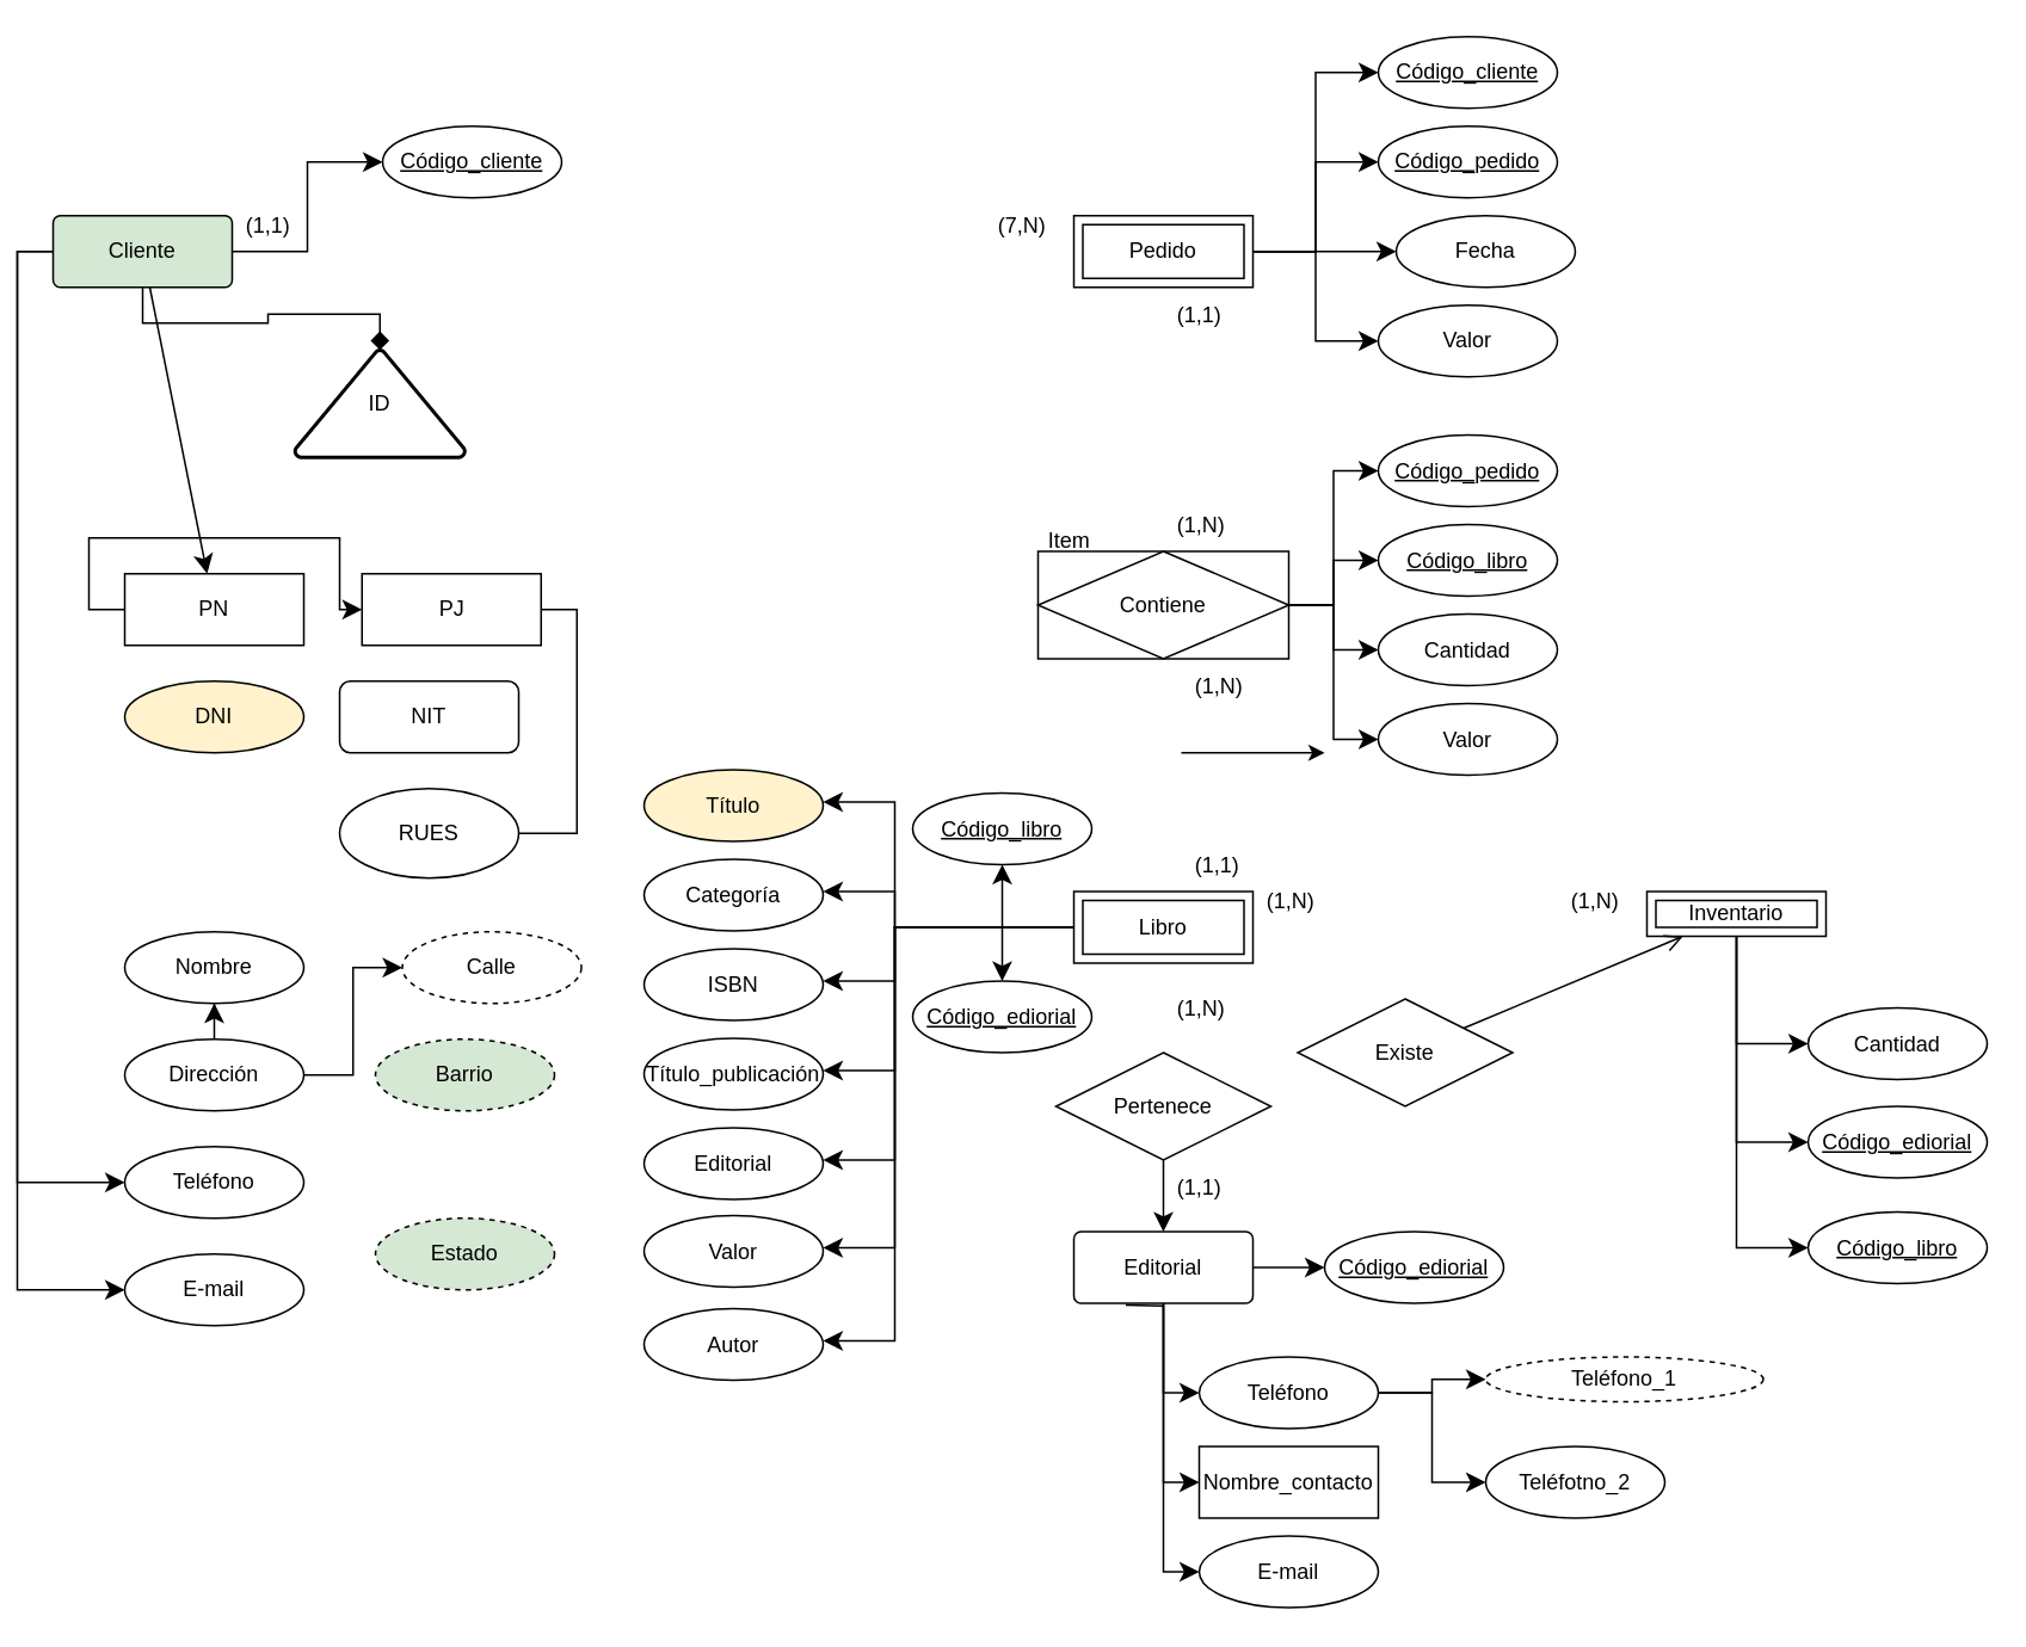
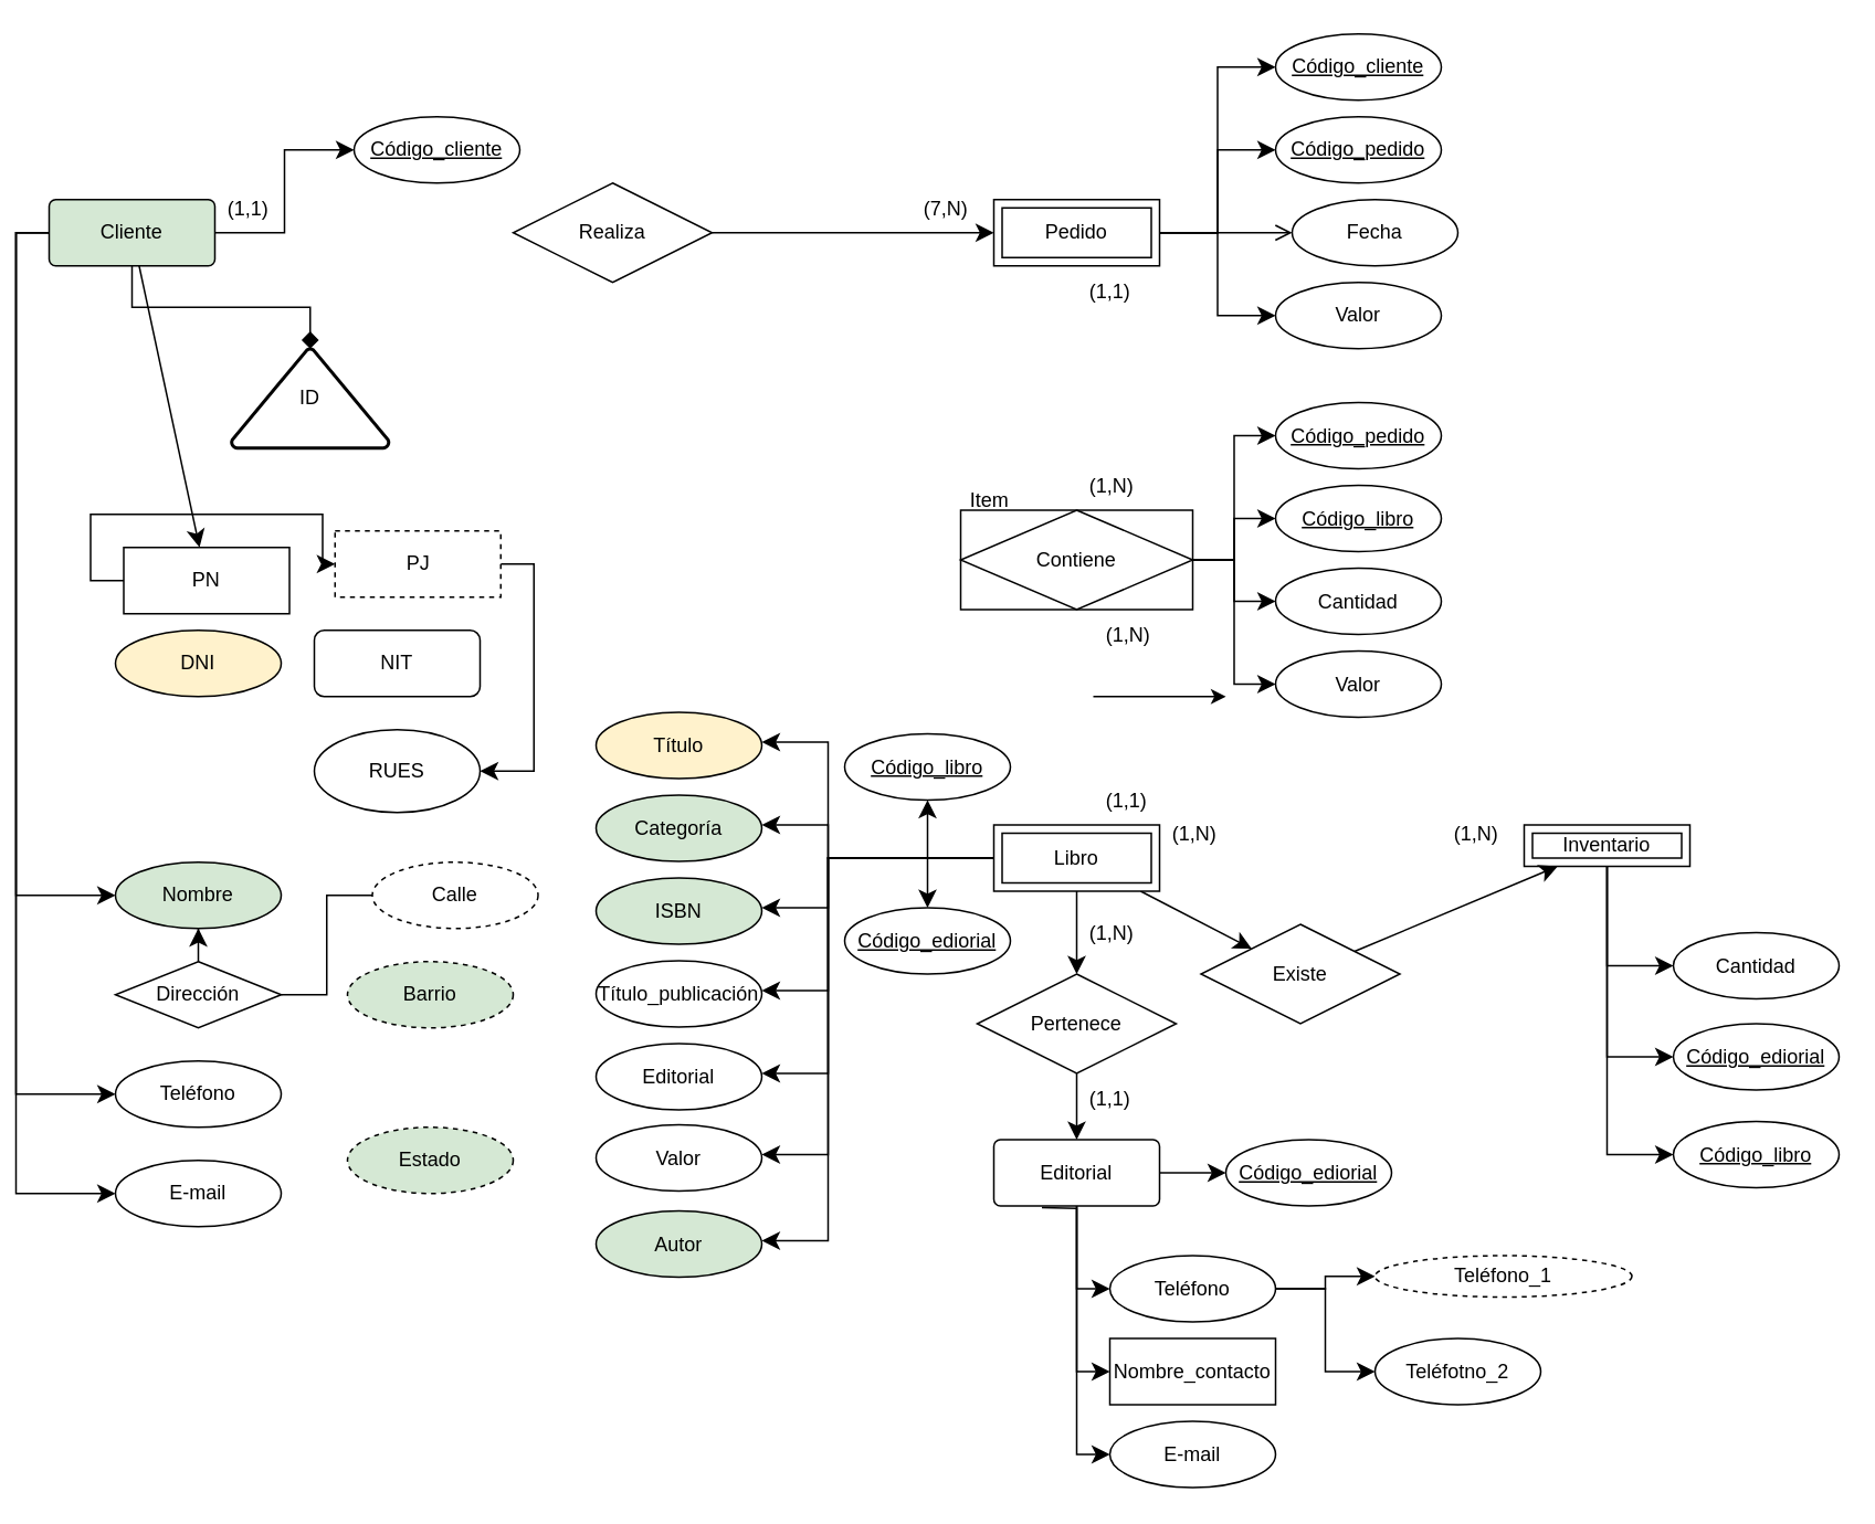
+ <mxCell id="36" value="Realiza" style="shape=rhombus;perimeter=rhombusPerimeter;whiteSpace=wrap;html=1;align=center;" parent="1" vertex="1"><mxGeometry x="300" y="110" width="120" height="60" as="geometry" /></mxCell>
+ <mxCell id="35" style="edgeStyle=none;curved=1;rounded=0;orthogonalLoop=1;jettySize=auto;html=1;entryX=0;entryY=0.5;entryDx=0;entryDy=0;fontSize=12;startSize=8;endSize=8;exitX=1;exitY=0.5;exitDx=0;exitDy=0;" parent="1" source="36" target="21" edge="1"><mxGeometry relative="1" as="geometry"><mxPoint x="450" y="150" as="sourcePoint" /></mxGeometry></mxCell>
- <mxCell id="17" style="edgeStyle=orthogonalEdgeStyle;rounded=0;orthogonalLoop=1;jettySize=auto;html=1;exitX=1;exitY=0.5;exitDx=0;exitDy=0;entryX=0;entryY=0.5;entryDx=0;entryDy=0;fontSize=12;startSize=8;endSize=8;" parent="1" source="21" target="88" edge="1"><mxGeometry relative="1" as="geometry" /></mxCell>
+ <mxCell id="17" style="edgeStyle=orthogonalEdgeStyle;rounded=0;orthogonalLoop=1;jettySize=auto;html=1;exitX=1;exitY=0.5;exitDx=0;exitDy=0;entryX=0;entryY=0.5;entryDx=0;entryDy=0;fontSize=12;startSize=8;endSize=8;endArrow=open;" parent="1" source="21" target="88" edge="1"><mxGeometry relative="1" as="geometry" /></mxCell>
- <mxCell id="78" value="ID" style="strokeWidth=2;html=1;shape=mxgraph.flowchart.extract_or_measurement;whiteSpace=wrap;" parent="1" vertex="1"><mxGeometry x="155" y="195" width="95" height="60" as="geometry" /></mxCell>
+ <mxCell id="78" value="ID" style="strokeWidth=2;html=1;shape=mxgraph.flowchart.extract_or_measurement;whiteSpace=wrap;" parent="1" vertex="1"><mxGeometry x="130" y="210" width="95" height="60" as="geometry" /></mxCell>
- <mxCell id="83" value="PN" style="whiteSpace=wrap;html=1;align=center;" parent="1" vertex="1"><mxGeometry x="60" y="320" width="100" height="40" as="geometry" /></mxCell>
+ <mxCell id="83" value="PN" style="whiteSpace=wrap;html=1;align=center;" parent="1" vertex="1"><mxGeometry x="65" y="330" width="100" height="40" as="geometry" /></mxCell>
- <mxCell id="81" value="PJ" style="whiteSpace=wrap;html=1;align=center;" parent="1" vertex="1"><mxGeometry x="192.5" y="320" width="100" height="40" as="geometry" /></mxCell>
+ <mxCell id="81" value="PJ" style="whiteSpace=wrap;html=1;align=center;dashed=1;" parent="1" vertex="1"><mxGeometry x="192.5" y="320" width="100" height="40" as="geometry" /></mxCell>
- <mxCell id="80" style="edgeStyle=orthogonalEdgeStyle;rounded=0;orthogonalLoop=1;jettySize=auto;html=1;entryX=1;entryY=0.5;entryDx=0;entryDy=0;fontSize=12;startSize=8;endSize=8;exitX=1;exitY=0.5;exitDx=0;exitDy=0;endArrow=none;" parent="1" source="81" target="84" edge="1"><mxGeometry relative="1" as="geometry" /></mxCell>
+ <mxCell id="80" style="edgeStyle=orthogonalEdgeStyle;rounded=0;orthogonalLoop=1;jettySize=auto;html=1;entryX=1;entryY=0.5;entryDx=0;entryDy=0;fontSize=12;startSize=8;endSize=8;exitX=1;exitY=0.5;exitDx=0;exitDy=0;" parent="1" source="81" target="84" edge="1"><mxGeometry relative="1" as="geometry" /></mxCell>
- <mxCell id="94" value="Categoría" style="ellipse;whiteSpace=wrap;html=1;align=center;" parent="1" vertex="1"><mxGeometry x="350" y="479.5" width="100" height="40" as="geometry" /></mxCell>
+ <mxCell id="94" value="Categoría" style="ellipse;whiteSpace=wrap;html=1;align=center;fillColor=#d5e8d4;" parent="1" vertex="1"><mxGeometry x="350" y="479.5" width="100" height="40" as="geometry" /></mxCell>
- <mxCell id="54" value="" style="edgeStyle=none;curved=1;rounded=0;orthogonalLoop=1;jettySize=auto;html=1;fontSize=12;startSize=8;endSize=8;endArrow=open;" parent="1" source="55" target="16" edge="1"><mxGeometry relative="1" as="geometry" /></mxCell>
+ <mxCell id="54" value="" style="edgeStyle=none;curved=1;rounded=0;orthogonalLoop=1;jettySize=auto;html=1;fontSize=12;startSize=8;endSize=8;" parent="1" source="55" target="16" edge="1"><mxGeometry relative="1" as="geometry" /></mxCell>
+ <mxCell id="3" style="edgeStyle=orthogonalEdgeStyle;rounded=0;orthogonalLoop=1;jettySize=auto;html=1;entryX=0;entryY=0.5;entryDx=0;entryDy=0;fontSize=12;startSize=8;endSize=8;exitX=0;exitY=0.5;exitDx=0;exitDy=0;" parent="1" source="7" target="69" edge="1"><mxGeometry relative="1" as="geometry" /></mxCell>
- <mxCell id="69" value="Nombre" style="ellipse;whiteSpace=wrap;html=1;rounded=1;arcSize=10;" parent="1" vertex="1"><mxGeometry x="60" y="520" width="100" height="40" as="geometry" /></mxCell>
+ <mxCell id="69" value="Nombre" style="ellipse;whiteSpace=wrap;html=1;rounded=1;arcSize=10;fillColor=#d5e8d4;" parent="1" vertex="1"><mxGeometry x="60" y="520" width="100" height="40" as="geometry" /></mxCell>
- <mxCell id="71" style="edgeStyle=orthogonalEdgeStyle;rounded=0;orthogonalLoop=1;jettySize=auto;html=1;exitX=1;exitY=0.5;exitDx=0;exitDy=0;entryX=0;entryY=0.5;entryDx=0;entryDy=0;fontSize=12;startSize=8;endSize=8;strokeColor=default;" parent="1" source="73" target="75" edge="1"><mxGeometry relative="1" as="geometry" /></mxCell>
+ <mxCell id="71" style="edgeStyle=orthogonalEdgeStyle;rounded=0;orthogonalLoop=1;jettySize=auto;html=1;exitX=1;exitY=0.5;exitDx=0;exitDy=0;entryX=0;entryY=0.5;entryDx=0;entryDy=0;fontSize=12;startSize=8;endSize=8;strokeColor=default;endArrow=none;" parent="1" source="73" target="75" edge="1"><mxGeometry relative="1" as="geometry" /></mxCell>
- <mxCell id="92" value="ISBN" style="ellipse;whiteSpace=wrap;html=1;align=center;" parent="1" vertex="1"><mxGeometry x="350" y="529.5" width="100" height="40" as="geometry" /></mxCell>
+ <mxCell id="92" value="ISBN" style="ellipse;whiteSpace=wrap;html=1;align=center;fillColor=#d5e8d4;" parent="1" vertex="1"><mxGeometry x="350" y="529.5" width="100" height="40" as="geometry" /></mxCell>
+ <mxCell id="24" value="" style="edgeStyle=none;curved=1;rounded=0;orthogonalLoop=1;jettySize=auto;html=1;fontSize=12;startSize=8;endSize=8;" parent="1" source="34" target="55" edge="1"><mxGeometry relative="1" as="geometry" /></mxCell>
+ <mxCell id="22" style="edgeStyle=none;curved=1;rounded=0;orthogonalLoop=1;jettySize=auto;html=1;entryX=0.5;entryY=0;entryDx=0;entryDy=0;fontSize=12;startSize=8;endSize=8;" parent="1" source="34" target="51" edge="1"><mxGeometry relative="1" as="geometry" /></mxCell>
- <mxCell id="73" value="Dirección" style="ellipse;whiteSpace=wrap;html=1;rounded=1;arcSize=10;" parent="1" vertex="1"><mxGeometry x="60" y="580" width="100" height="40" as="geometry" /></mxCell>
+ <mxCell id="73" value="Dirección" style="rhombus;whiteSpace=wrap;html=1;arcSize=10;" parent="1" vertex="1"><mxGeometry x="60" y="580" width="100" height="40" as="geometry" /></mxCell>
- <mxCell id="89" value="Autor" style="ellipse;whiteSpace=wrap;html=1;align=center;" parent="1" vertex="1"><mxGeometry x="350" y="730.5" width="100" height="40" as="geometry" /></mxCell>
+ <mxCell id="89" value="Autor" style="ellipse;whiteSpace=wrap;html=1;align=center;fillColor=#d5e8d4;" parent="1" vertex="1"><mxGeometry x="350" y="730.5" width="100" height="40" as="geometry" /></mxCell>
